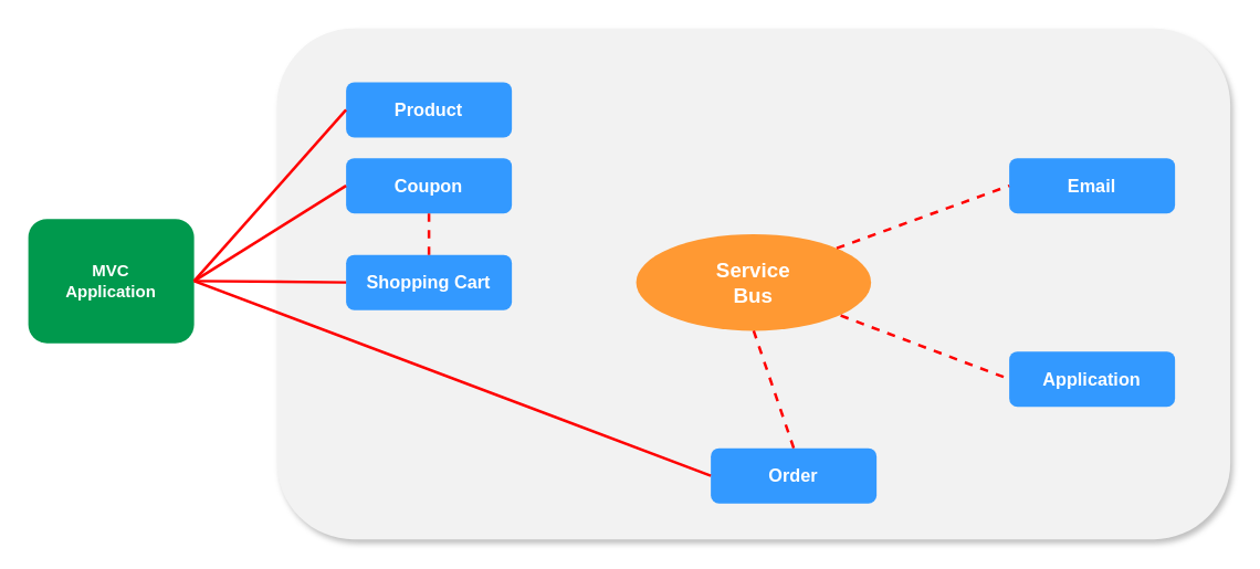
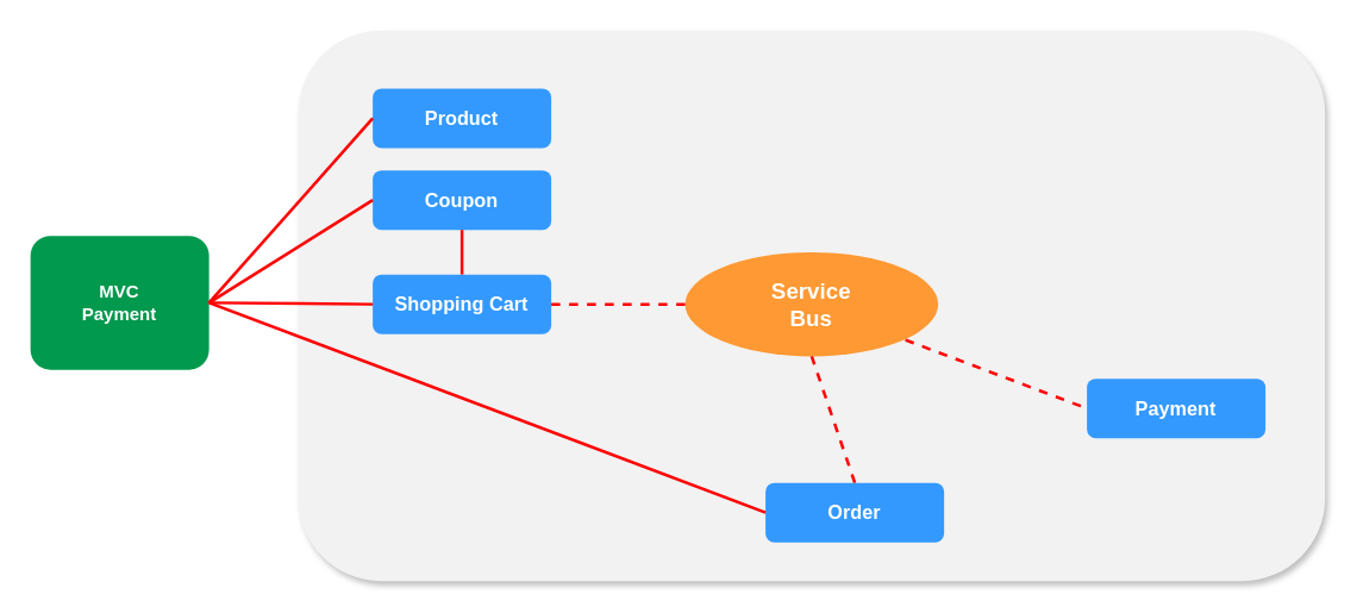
- <mxCell id="9" value="Email" style="rounded=1;whiteSpace=wrap;html=1;fontColor=#FFFFFF;fontStyle=1;fillColor=#3399FF;shadow=0;glass=0;sketch=0;strokeColor=none;fontSize=13;" parent="1" vertex="1"><mxGeometry x="730" y="114" width="120" height="40" as="geometry" /></mxCell>
- <mxCell id="18" value="" style="endArrow=none;dashed=1;html=1;strokeColor=#FF0000;strokeWidth=2;fontSize=50;fontColor=#FFFFFF;exitX=1;exitY=0;exitDx=0;exitDy=0;entryX=0;entryY=0.5;entryDx=0;entryDy=0;" parent="1" source="10" target="9" edge="1"><mxGeometry width="50" height="50" relative="1" as="geometry"><mxPoint x="630" y="224" as="sourcePoint" /><mxPoint x="680" y="174" as="targetPoint" /></mxGeometry></mxCell>
- <mxCell id="19" value="" style="endArrow=none;html=1;exitX=0.5;exitY=0;exitDx=0;exitDy=0;entryX=0.5;entryY=1;entryDx=0;entryDy=0;strokeColor=#FF0808;strokeWidth=2;dashed=1;" edge="1" parent="1" source="5" target="4"><mxGeometry width="50" height="50" relative="1" as="geometry"><mxPoint x="310" y="204" as="sourcePoint" /><mxPoint x="360" y="154" as="targetPoint" /></mxGeometry></mxCell>
+ <mxCell id="19" value="" style="endArrow=none;html=1;exitX=0.5;exitY=0;exitDx=0;exitDy=0;entryX=0.5;entryY=1;entryDx=0;entryDy=0;strokeColor=#FF0808;strokeWidth=2;" edge="1" parent="1" source="5" target="4"><mxGeometry width="50" height="50" relative="1" as="geometry"><mxPoint x="310" y="204" as="sourcePoint" /><mxPoint x="360" y="154" as="targetPoint" /></mxGeometry></mxCell>
- <mxCell id="6" value="MVC&lt;br&gt;Application" style="rounded=1;whiteSpace=wrap;html=1;shadow=0;glass=0;sketch=0;fontColor=#FFFFFF;strokeColor=none;fillColor=#00994D;fontStyle=1" parent="1" vertex="1"><mxGeometry x="20" y="158" width="120" height="90" as="geometry" /></mxCell>
+ <mxCell id="6" value="MVC&lt;br&gt;Payment" style="rounded=1;whiteSpace=wrap;html=1;shadow=0;glass=0;sketch=0;fontColor=#FFFFFF;strokeColor=none;fillColor=#00994D;fontStyle=1" parent="1" vertex="1"><mxGeometry x="20" y="158" width="120" height="90" as="geometry" /></mxCell>
+ <mxCell id="15" value="" style="endArrow=none;dashed=1;html=1;strokeColor=#FF0000;strokeWidth=2;fontSize=50;fontColor=#FFFFFF;entryX=0;entryY=0.5;entryDx=0;entryDy=0;" parent="1" source="5" target="10" edge="1"><mxGeometry width="50" height="50" relative="1" as="geometry"><mxPoint x="370" y="254" as="sourcePoint" /><mxPoint x="440.711" y="204" as="targetPoint" /></mxGeometry></mxCell>
- <mxCell id="8" value="Application" style="rounded=1;whiteSpace=wrap;html=1;fontColor=#FFFFFF;fontStyle=1;fillColor=#3399FF;shadow=0;glass=0;sketch=0;strokeColor=none;fontSize=13;" parent="1" vertex="1"><mxGeometry x="730" y="254" width="120" height="40" as="geometry" /></mxCell>
+ <mxCell id="8" value="Payment" style="rounded=1;whiteSpace=wrap;html=1;fontColor=#FFFFFF;fontStyle=1;fillColor=#3399FF;shadow=0;glass=0;sketch=0;strokeColor=none;fontSize=13;" parent="1" vertex="1"><mxGeometry x="730" y="254" width="120" height="40" as="geometry" /></mxCell>
